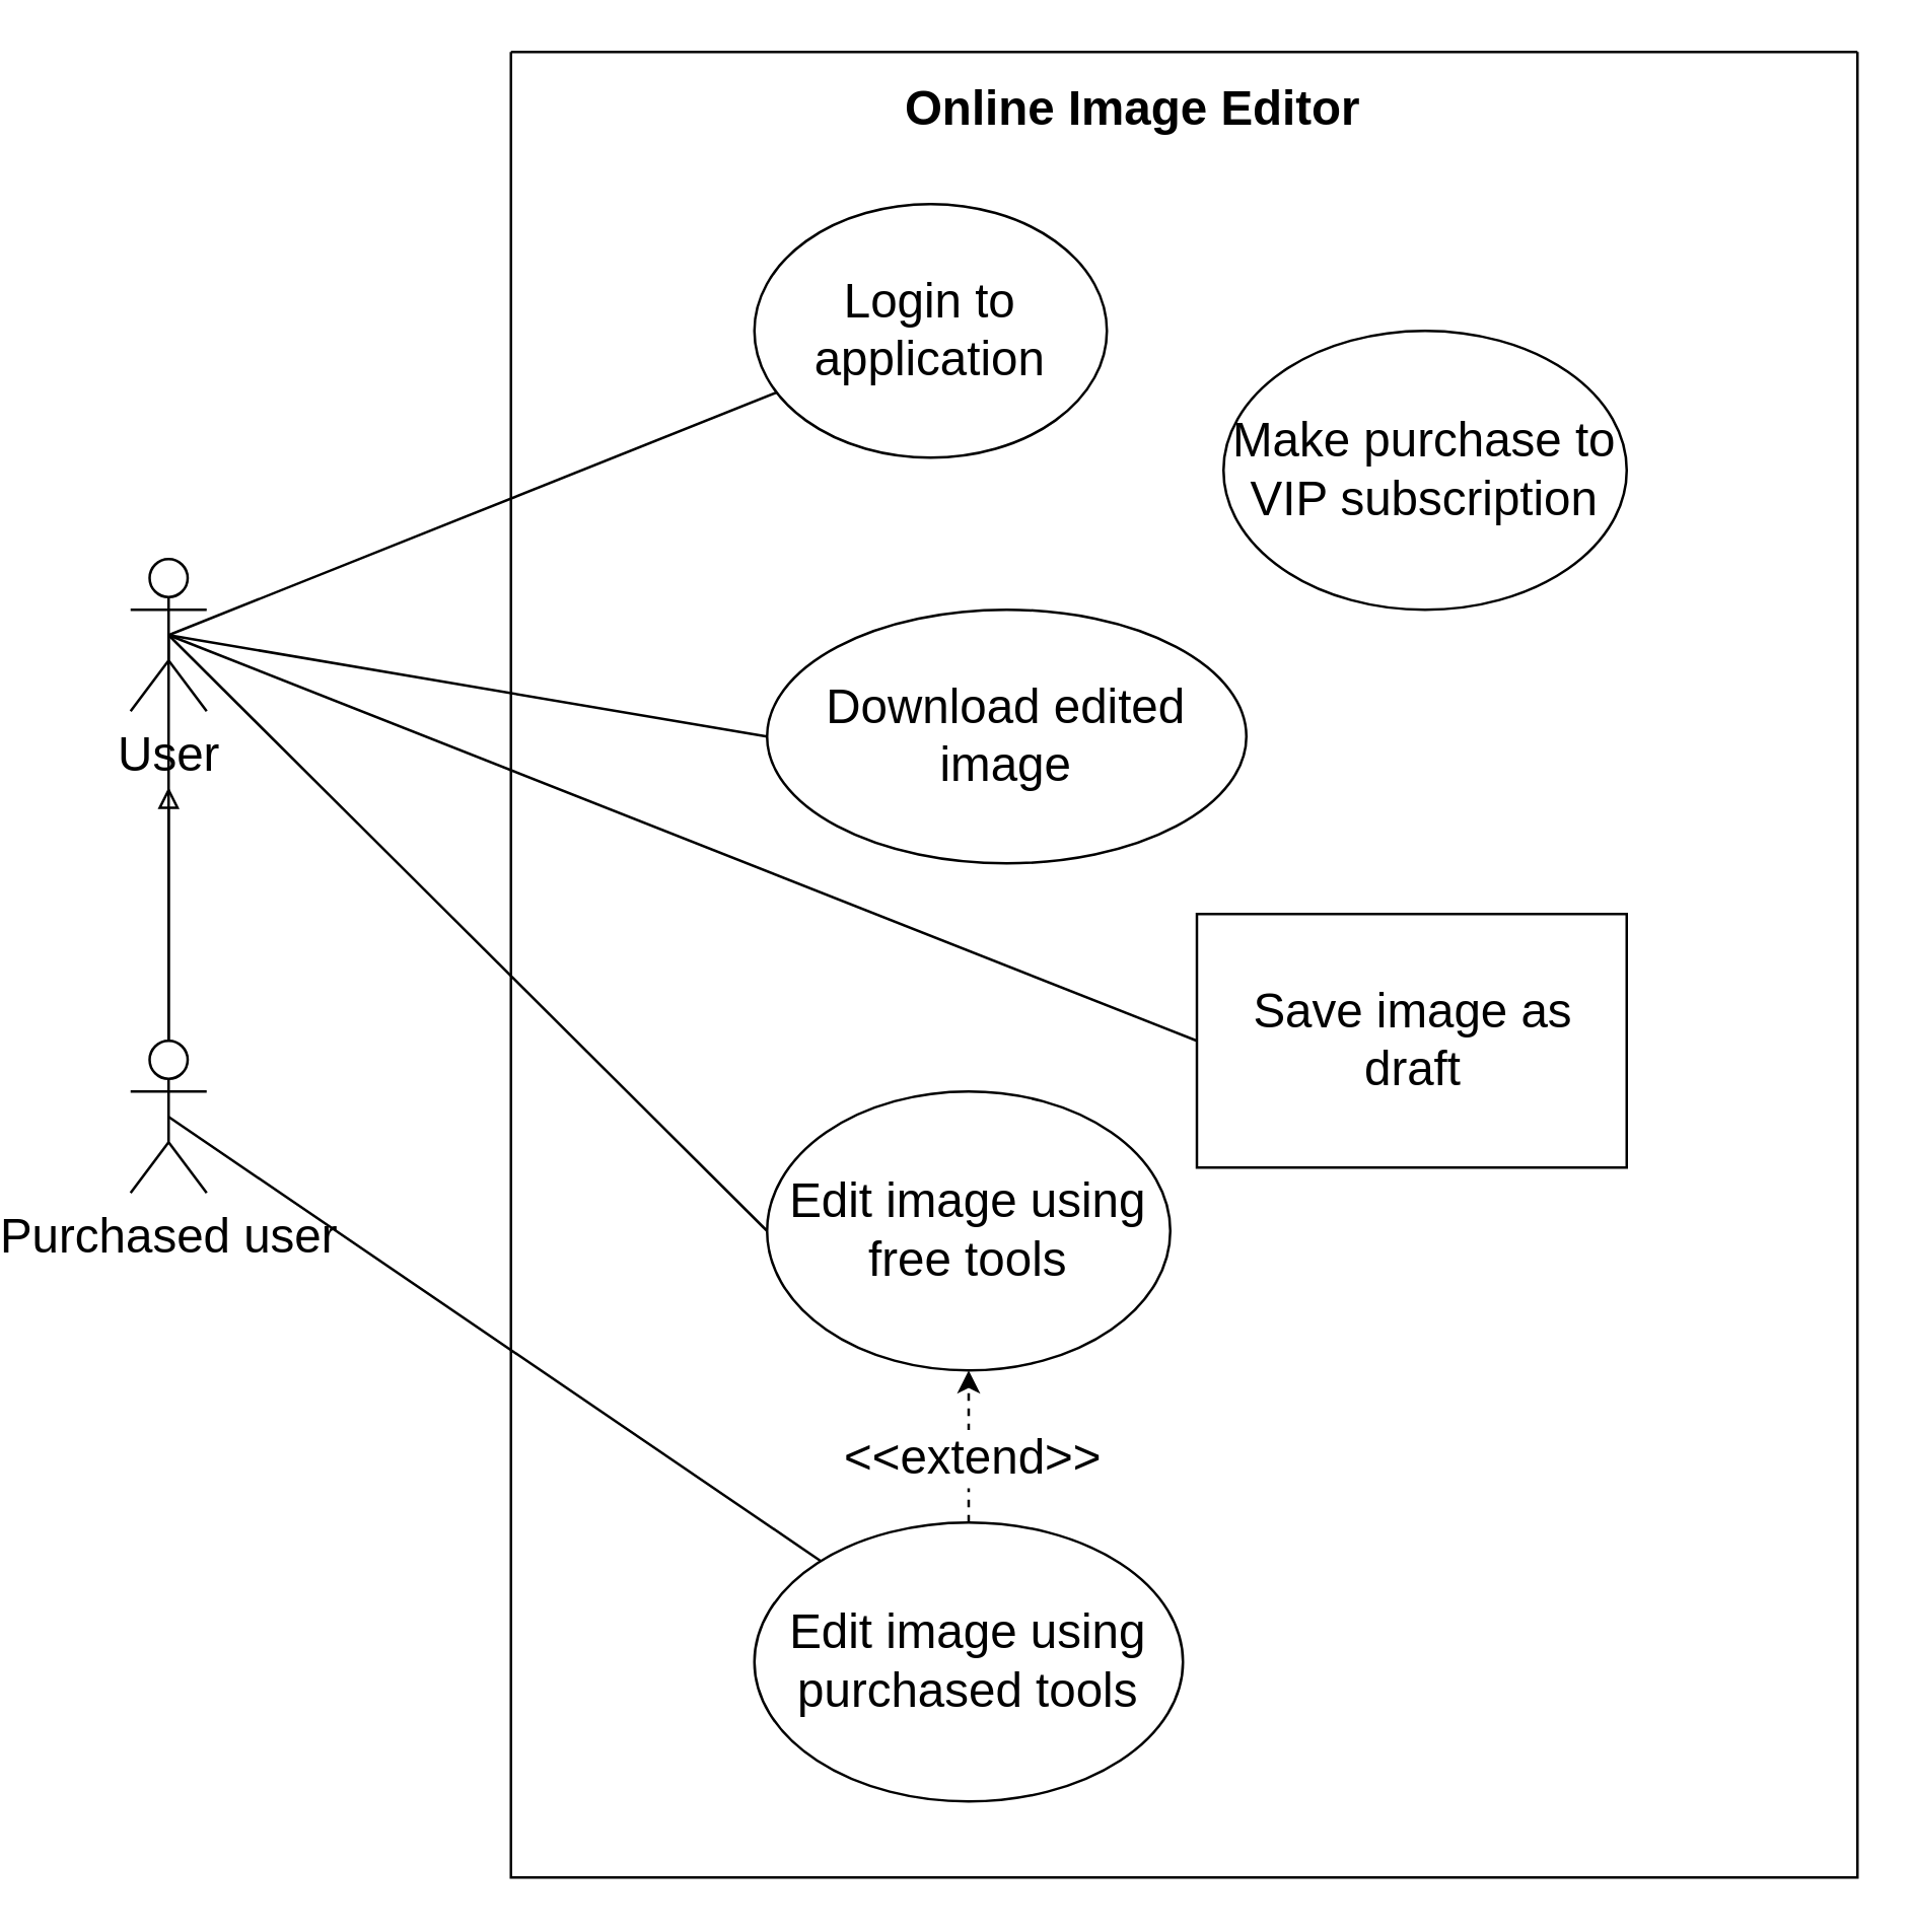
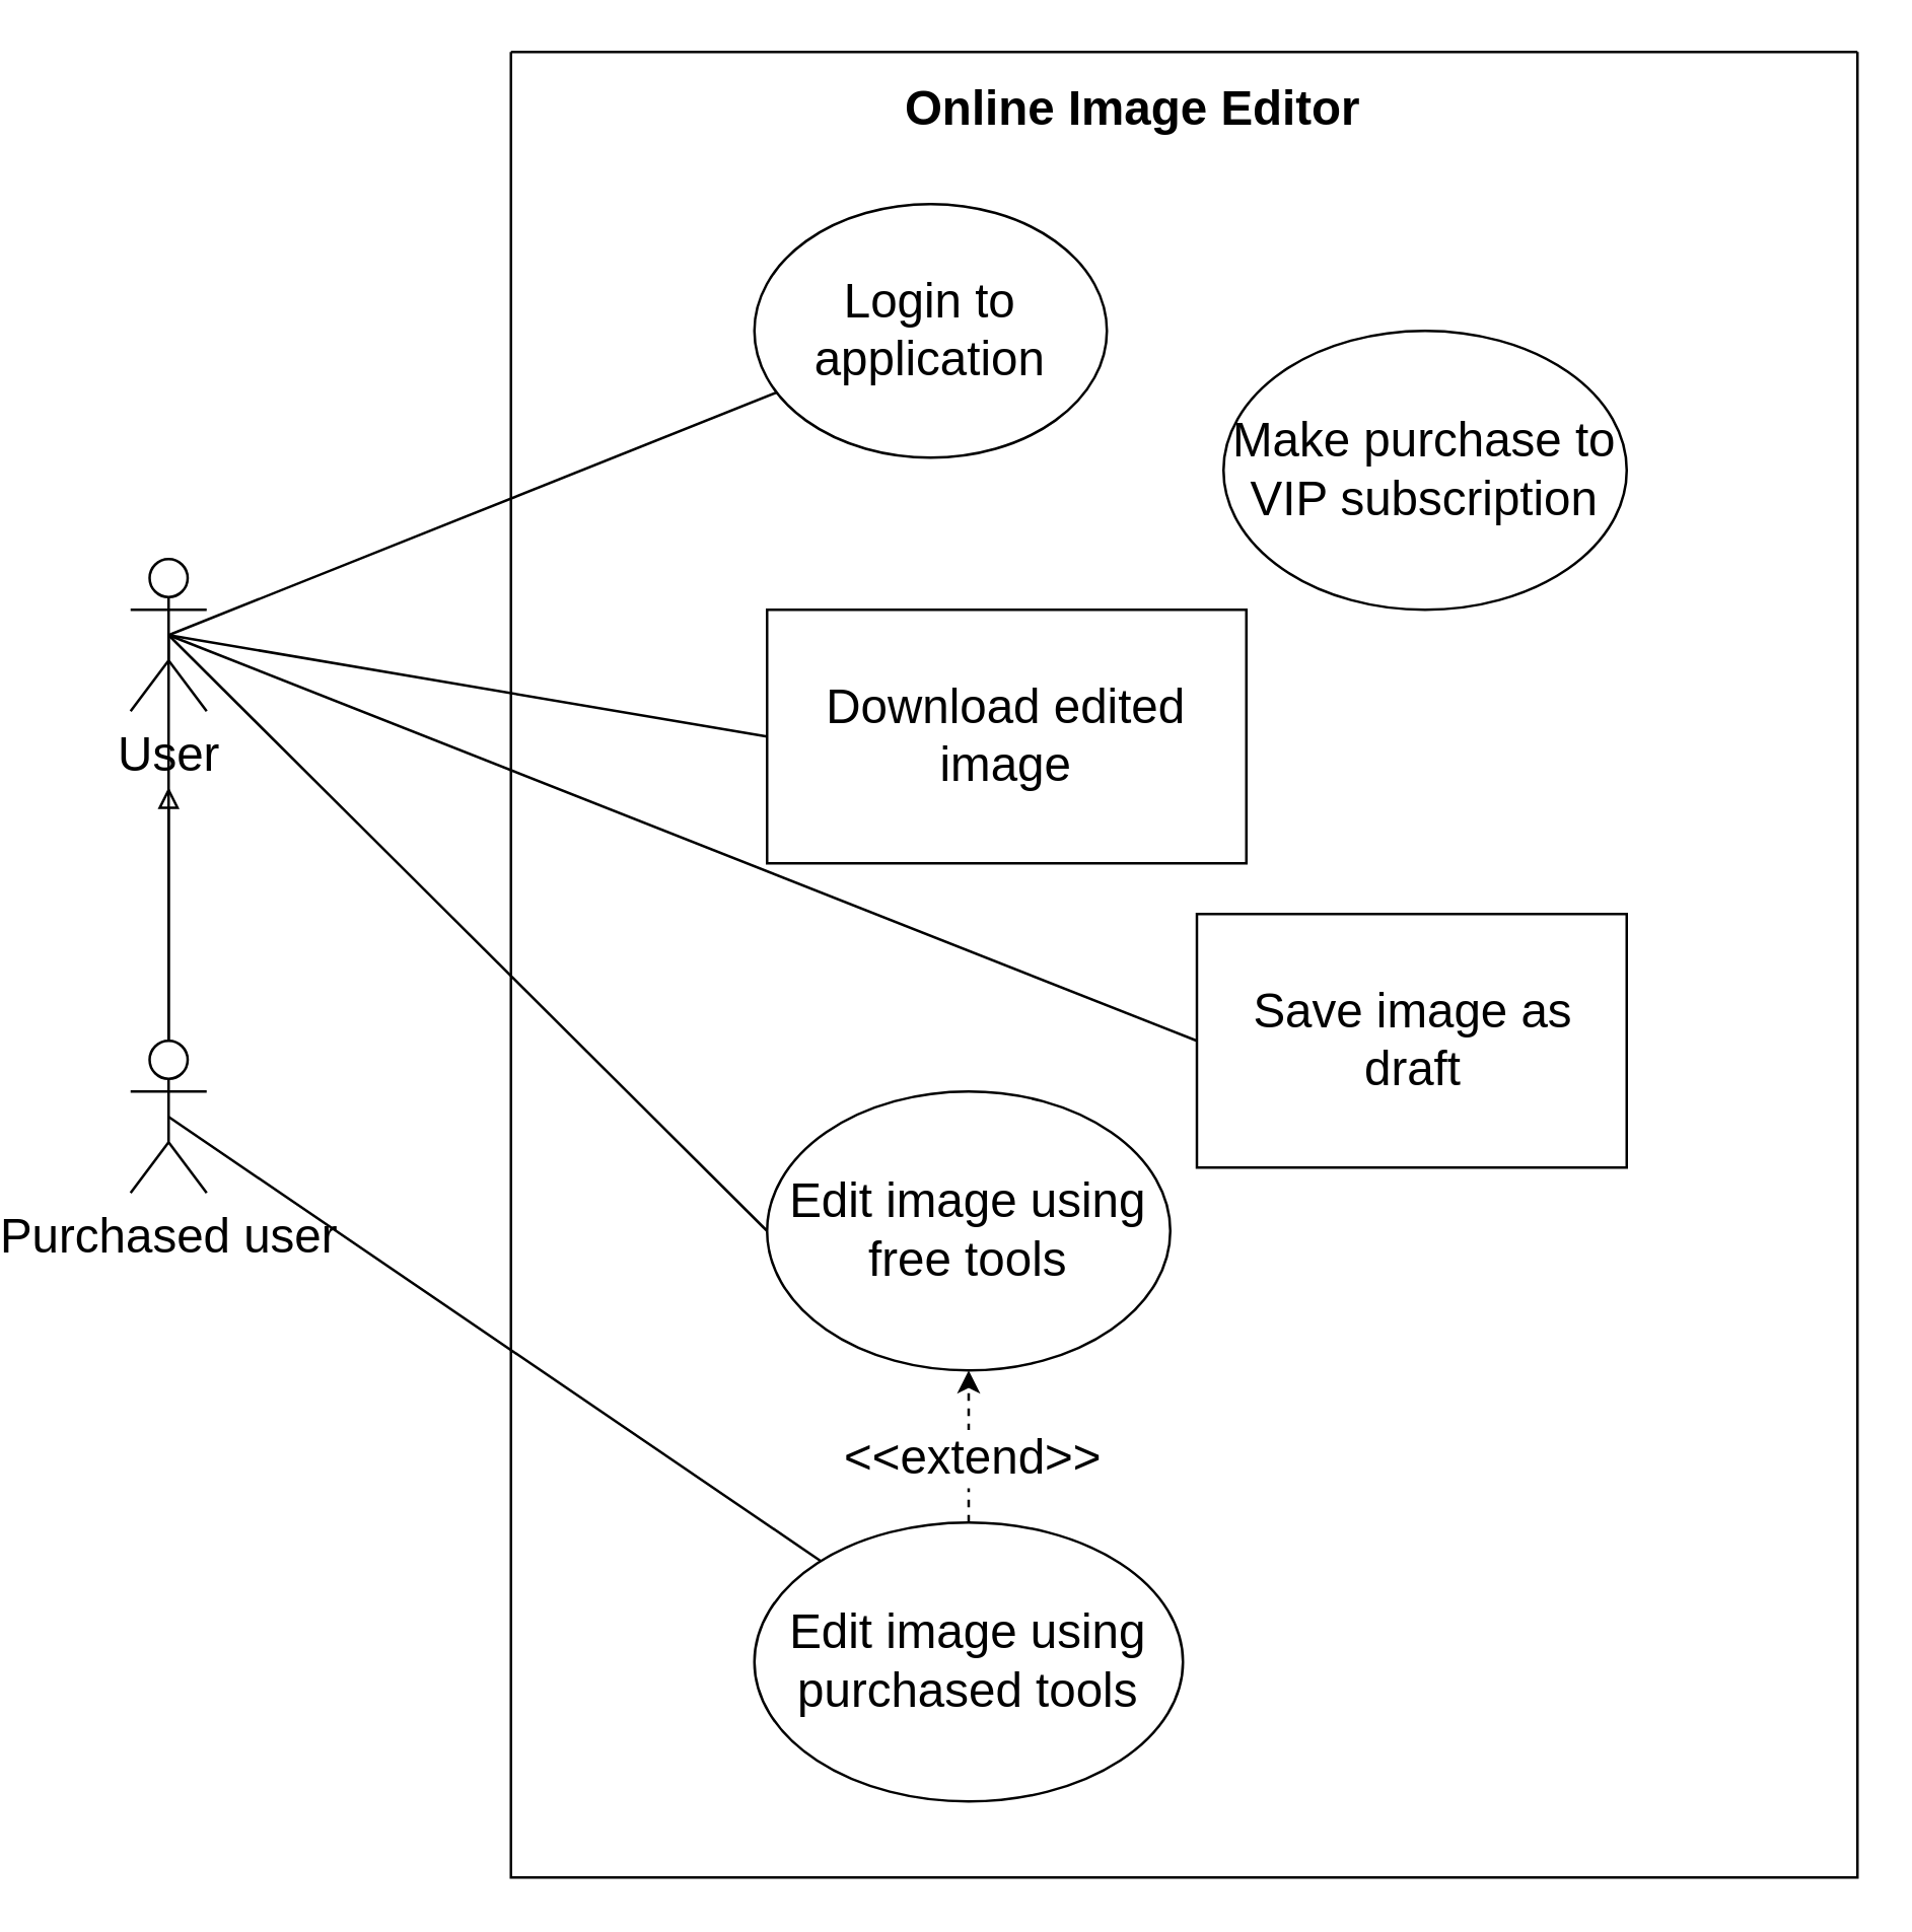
- <mxCell id="6" value="Download edited image" style="ellipse;whiteSpace=wrap;html=1;fontSize=19;" parent="2" vertex="1"><mxGeometry x="101" y="220" width="189" height="100" as="geometry" /></mxCell>
+ <mxCell id="6" value="Download edited image" style="whiteSpace=wrap;html=1;fontSize=19;rounded=0;" parent="2" vertex="1"><mxGeometry x="101" y="220" width="189" height="100" as="geometry" /></mxCell>
